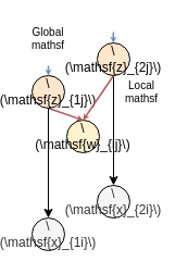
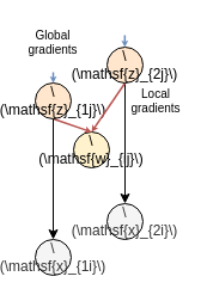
- <mxCell id="12" value="&lt;font style=&quot;font-size: 10px;&quot;&gt;Global mathsf&lt;/font&gt;" style="text;html=1;strokeColor=none;fillColor=none;align=center;verticalAlign=middle;whiteSpace=wrap;rounded=0;fontSize=10;" parent="1" vertex="1"><mxGeometry x="20" y="20" width="42" height="30" as="geometry" /></mxCell>
+ <mxCell id="12" value="&lt;font style=&quot;font-size: 10px;&quot;&gt;Global gradients&lt;/font&gt;" style="text;html=1;strokeColor=none;fillColor=none;align=center;verticalAlign=middle;whiteSpace=wrap;rounded=0;fontSize=10;" parent="1" vertex="1"><mxGeometry x="20" y="20" width="42" height="30" as="geometry" /></mxCell>
- <mxCell id="3" value="&lt;font style=&quot;font-size: 10px;&quot;&gt;Local mathsf&lt;/font&gt;" style="text;html=1;strokeColor=none;fillColor=none;align=center;verticalAlign=middle;whiteSpace=wrap;rounded=0;fontSize=10;" parent="1" vertex="1"><mxGeometry x="106" y="69" width="42" height="30" as="geometry" /></mxCell>
+ <mxCell id="3" value="&lt;font style=&quot;font-size: 10px;&quot;&gt;Local gradients&lt;/font&gt;" style="text;html=1;strokeColor=none;fillColor=none;align=center;verticalAlign=middle;whiteSpace=wrap;rounded=0;fontSize=10;" parent="1" vertex="1"><mxGeometry x="106" y="69" width="42" height="30" as="geometry" /></mxCell>
